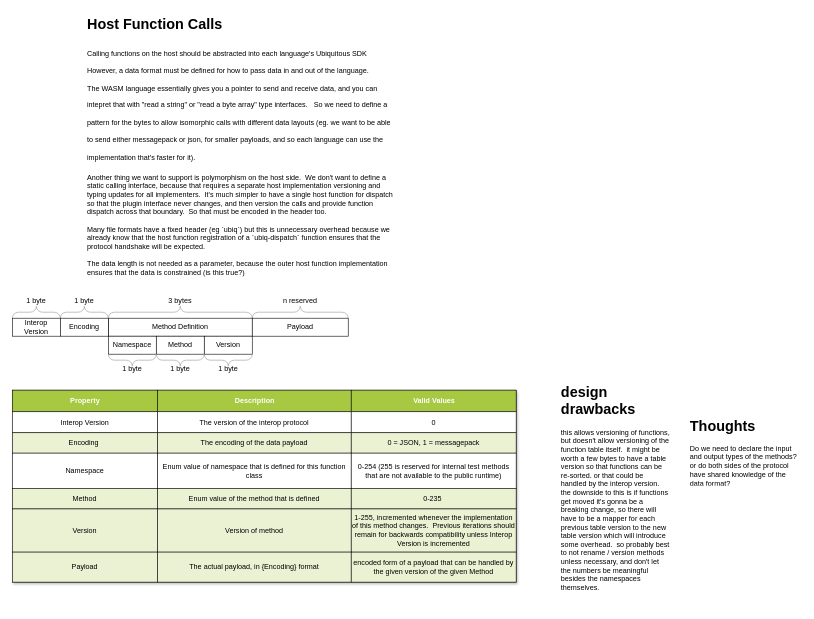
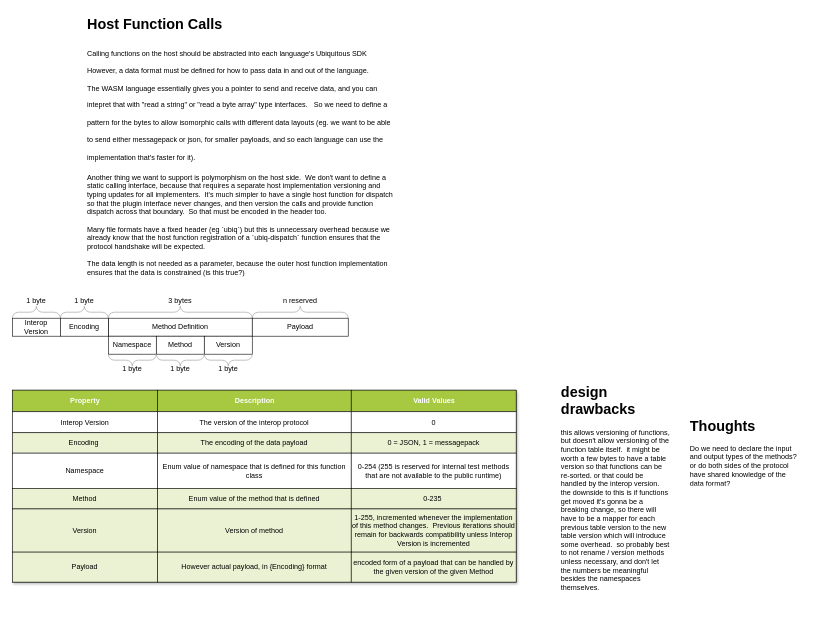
- <mxCell id="45" value="The actual payload, in {Encoding} format" style="connectable=0;recursiveResize=0;strokeColor=inherit;fillColor=inherit;whiteSpace=wrap;html=1;" parent="43" vertex="1"><mxGeometry x="242" width="323" height="50" as="geometry"><mxRectangle width="323" height="50" as="alternateBounds" /></mxGeometry></mxCell>
+ <mxCell id="45" value="However actual payload, in {Encoding} format" style="connectable=0;recursiveResize=0;strokeColor=inherit;fillColor=inherit;whiteSpace=wrap;html=1;" parent="43" vertex="1"><mxGeometry x="242" width="323" height="50" as="geometry"><mxRectangle width="323" height="50" as="alternateBounds" /></mxGeometry></mxCell>
